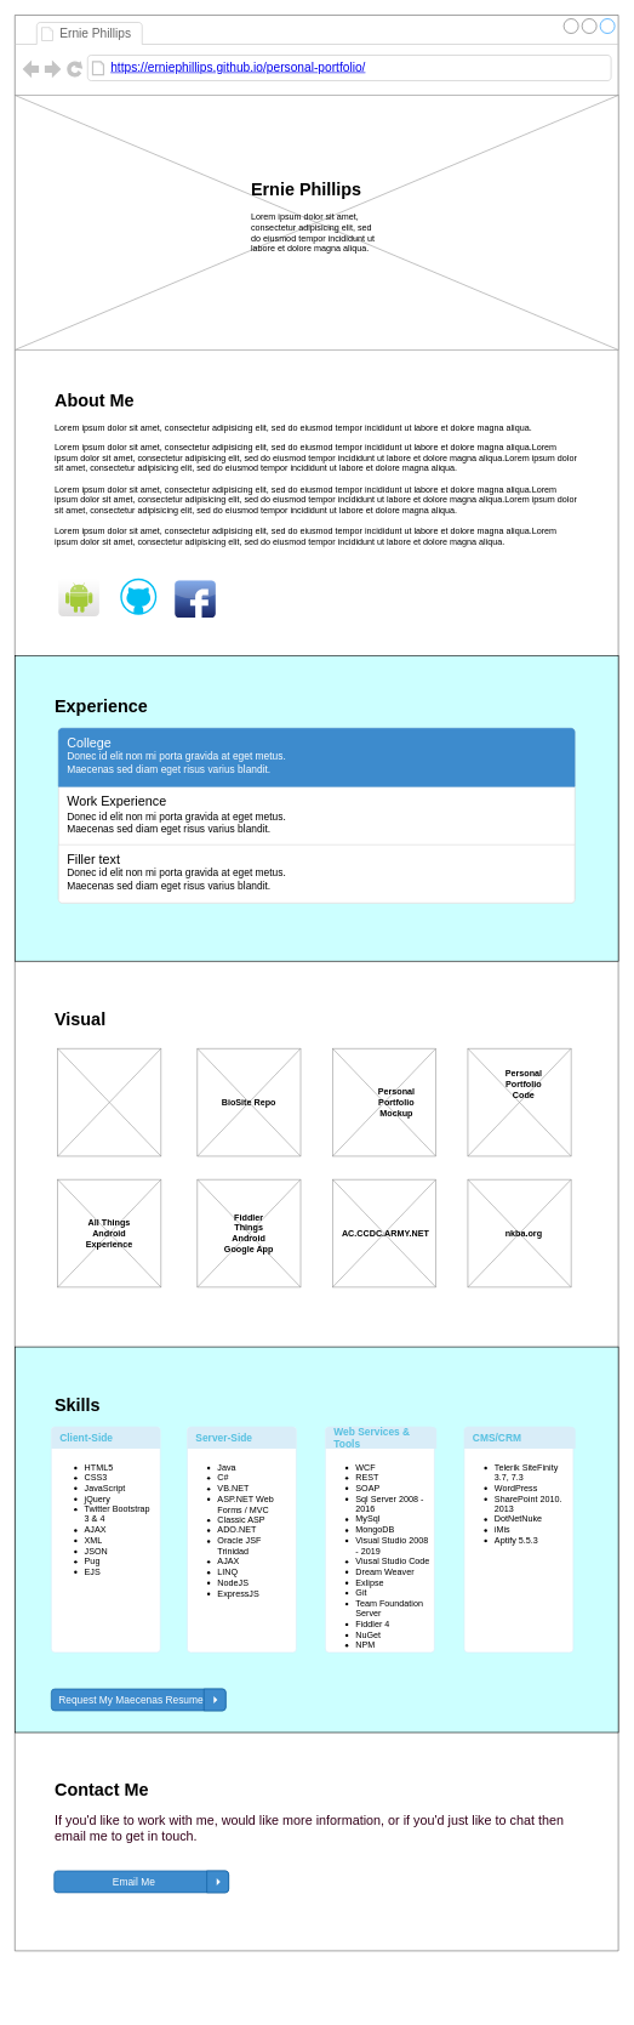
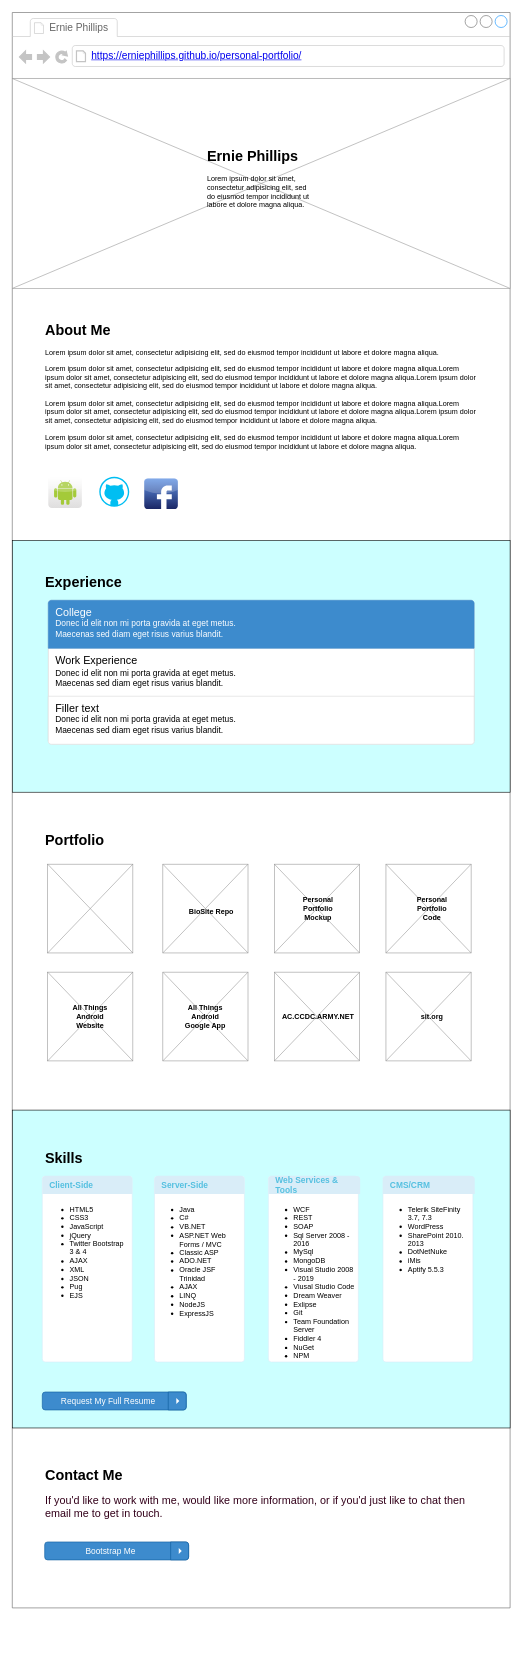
- <mxCell id="18" value="&lt;h1&gt;Visual&lt;/h1&gt;&lt;p&gt;&lt;/p&gt;" style="text;html=1;strokeColor=none;fillColor=none;spacing=5;spacingTop=-20;whiteSpace=wrap;overflow=hidden;rounded=0;movable=0;resizable=0;rotatable=0;deletable=0;editable=0;connectable=0;" vertex="1" parent="2"><mxGeometry x="50" y="1361" width="730" height="320" as="geometry" /></mxCell>
+ <mxCell id="18" value="&lt;h1&gt;Portfolio&lt;/h1&gt;&lt;p&gt;&lt;/p&gt;" style="text;html=1;strokeColor=none;fillColor=none;spacing=5;spacingTop=-20;whiteSpace=wrap;overflow=hidden;rounded=0;movable=0;resizable=0;rotatable=0;deletable=0;editable=0;connectable=0;" vertex="1" parent="2"><mxGeometry x="50" y="1361" width="730" height="320" as="geometry" /></mxCell>
- <mxCell id="29" value="&lt;b&gt;Personal Portfolio Code&lt;/b&gt;" style="text;html=1;strokeColor=none;fillColor=none;align=center;verticalAlign=middle;whiteSpace=wrap;rounded=0;" vertex="1" parent="2"><mxGeometry x="660" y="1444" width="80" height="50" as="geometry" /></mxCell>
+ <mxCell id="29" value="&lt;b&gt;Personal Portfolio Code&lt;/b&gt;" style="text;html=1;strokeColor=none;fillColor=none;align=center;verticalAlign=middle;whiteSpace=wrap;rounded=0;" vertex="1" parent="2"><mxGeometry x="660" y="1469" width="80" height="50" as="geometry" /></mxCell>
- <mxCell id="27" value="&lt;b&gt;BioSite Repo&lt;/b&gt;" style="text;html=1;strokeColor=none;fillColor=none;align=center;verticalAlign=middle;whiteSpace=wrap;rounded=0;" vertex="1" parent="2"><mxGeometry x="282" y="1470" width="80" height="50" as="geometry" /></mxCell>
+ <mxCell id="27" value="&lt;b&gt;BioSite Repo&lt;/b&gt;" style="text;html=1;strokeColor=none;fillColor=none;align=center;verticalAlign=middle;whiteSpace=wrap;rounded=0;" vertex="1" parent="2"><mxGeometry x="292" y="1475" width="80" height="50" as="geometry" /></mxCell>
- <mxCell id="28" value="&lt;b&gt;Personal Portfolio Mockup&lt;/b&gt;" style="text;html=1;strokeColor=none;fillColor=none;align=center;verticalAlign=middle;whiteSpace=wrap;rounded=0;" vertex="1" parent="2"><mxGeometry x="485" y="1469" width="80" height="50" as="geometry" /></mxCell>
+ <mxCell id="28" value="&lt;b&gt;Personal Portfolio Mockup&lt;/b&gt;" style="text;html=1;strokeColor=none;fillColor=none;align=center;verticalAlign=middle;whiteSpace=wrap;rounded=0;" vertex="1" parent="2"><mxGeometry x="470" y="1469" width="80" height="50" as="geometry" /></mxCell>
- <mxCell id="30" value="&lt;b&gt;All Things Android Experience&lt;/b&gt;" style="text;html=1;strokeColor=none;fillColor=none;align=center;verticalAlign=middle;whiteSpace=wrap;rounded=0;" vertex="1" parent="2"><mxGeometry x="90" y="1649" width="80" height="50" as="geometry" /></mxCell>
+ <mxCell id="30" value="&lt;b&gt;All Things Android Website&lt;/b&gt;" style="text;html=1;strokeColor=none;fillColor=none;align=center;verticalAlign=middle;whiteSpace=wrap;rounded=0;" vertex="1" parent="2"><mxGeometry x="90" y="1649" width="80" height="50" as="geometry" /></mxCell>
- <mxCell id="31" value="&lt;b&gt;Fiddler Things Android Google App&lt;/b&gt;" style="text;html=1;strokeColor=none;fillColor=none;align=center;verticalAlign=middle;whiteSpace=wrap;rounded=0;" vertex="1" parent="2"><mxGeometry x="282" y="1649" width="80" height="50" as="geometry" /></mxCell>
+ <mxCell id="31" value="&lt;b&gt;All Things Android Google App&lt;/b&gt;" style="text;html=1;strokeColor=none;fillColor=none;align=center;verticalAlign=middle;whiteSpace=wrap;rounded=0;" vertex="1" parent="2"><mxGeometry x="282" y="1649" width="80" height="50" as="geometry" /></mxCell>
- <mxCell id="41" value="&lt;b&gt;nkba.org&lt;/b&gt;" style="text;html=1;strokeColor=none;fillColor=none;align=center;verticalAlign=middle;whiteSpace=wrap;rounded=0;" vertex="1" parent="2"><mxGeometry x="660" y="1649" width="80" height="50" as="geometry" /></mxCell>
+ <mxCell id="41" value="&lt;b&gt;sit.org&lt;/b&gt;" style="text;html=1;strokeColor=none;fillColor=none;align=center;verticalAlign=middle;whiteSpace=wrap;rounded=0;" vertex="1" parent="2"><mxGeometry x="660" y="1649" width="80" height="50" as="geometry" /></mxCell>
- <mxCell id="42" value="Request My Maecenas Resume" style="html=1;shadow=0;dashed=0;shape=mxgraph.bootstrap.rrect;align=center;rSize=5;fillColor=#3D8BCD;strokeColor=#0D5B9D;spacingRight=20;fontSize=14;fontColor=#ffffff;whiteSpace=wrap;" vertex="1" parent="2"><mxGeometry x="50" y="2300" width="240" height="30" as="geometry" /></mxCell>
+ <mxCell id="42" value="Request My Full Resume" style="html=1;shadow=0;dashed=0;shape=mxgraph.bootstrap.rrect;align=center;rSize=5;fillColor=#3D8BCD;strokeColor=#0D5B9D;spacingRight=20;fontSize=14;fontColor=#ffffff;whiteSpace=wrap;" vertex="1" parent="2"><mxGeometry x="50" y="2300" width="240" height="30" as="geometry" /></mxCell>
- <mxCell id="46" value="Email Me" style="html=1;shadow=0;dashed=0;shape=mxgraph.bootstrap.rrect;align=center;rSize=5;fillColor=#3D8BCD;strokeColor=#0D5B9D;spacingRight=20;fontSize=14;fontColor=#ffffff;whiteSpace=wrap;" vertex="1" parent="2"><mxGeometry x="54" y="2550" width="240" height="30" as="geometry" /></mxCell>
+ <mxCell id="46" value="Bootstrap Me" style="html=1;shadow=0;dashed=0;shape=mxgraph.bootstrap.rrect;align=center;rSize=5;fillColor=#3D8BCD;strokeColor=#0D5B9D;spacingRight=20;fontSize=14;fontColor=#ffffff;whiteSpace=wrap;" vertex="1" parent="2"><mxGeometry x="54" y="2550" width="240" height="30" as="geometry" /></mxCell>
